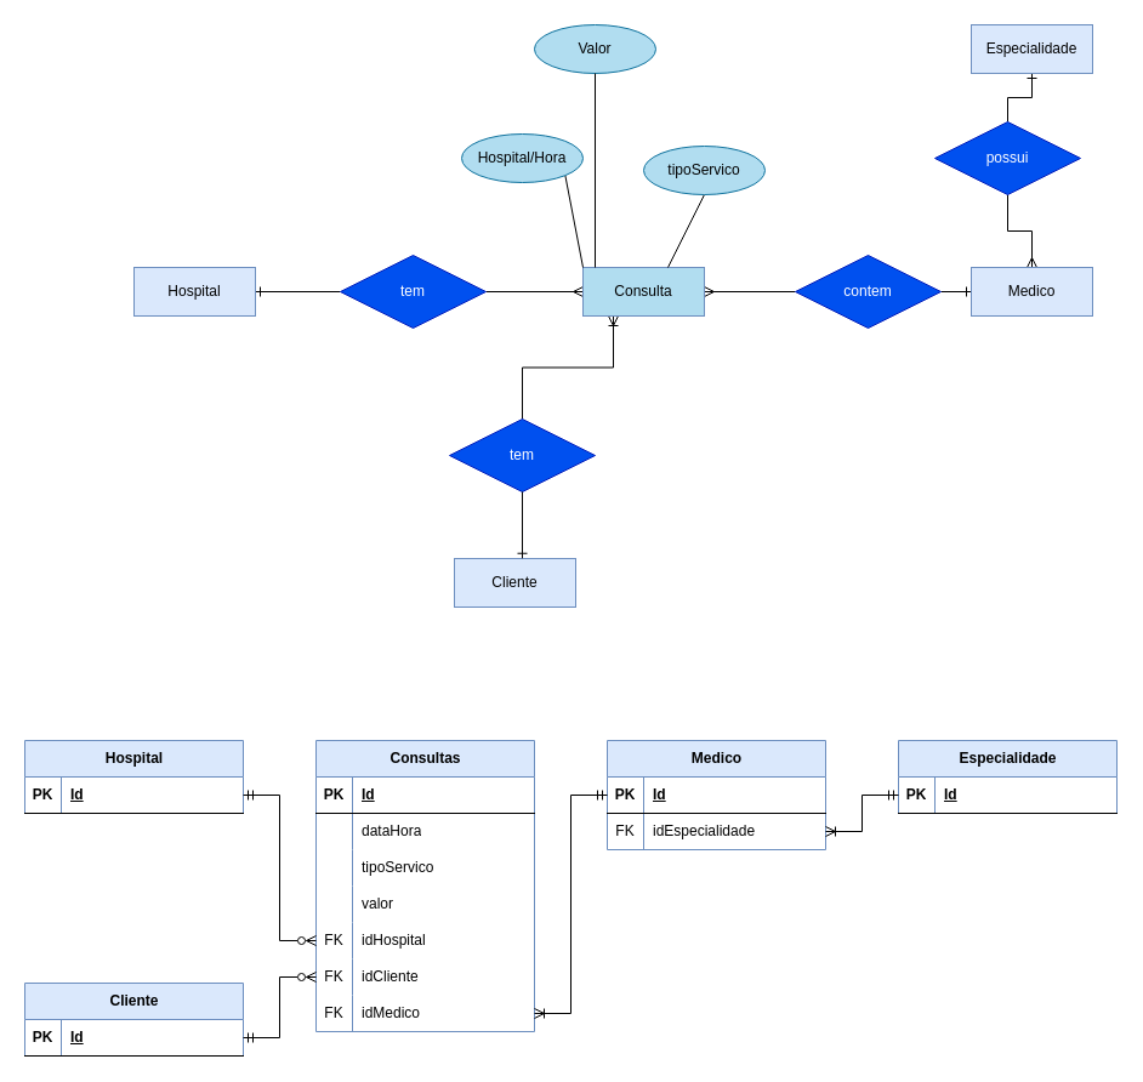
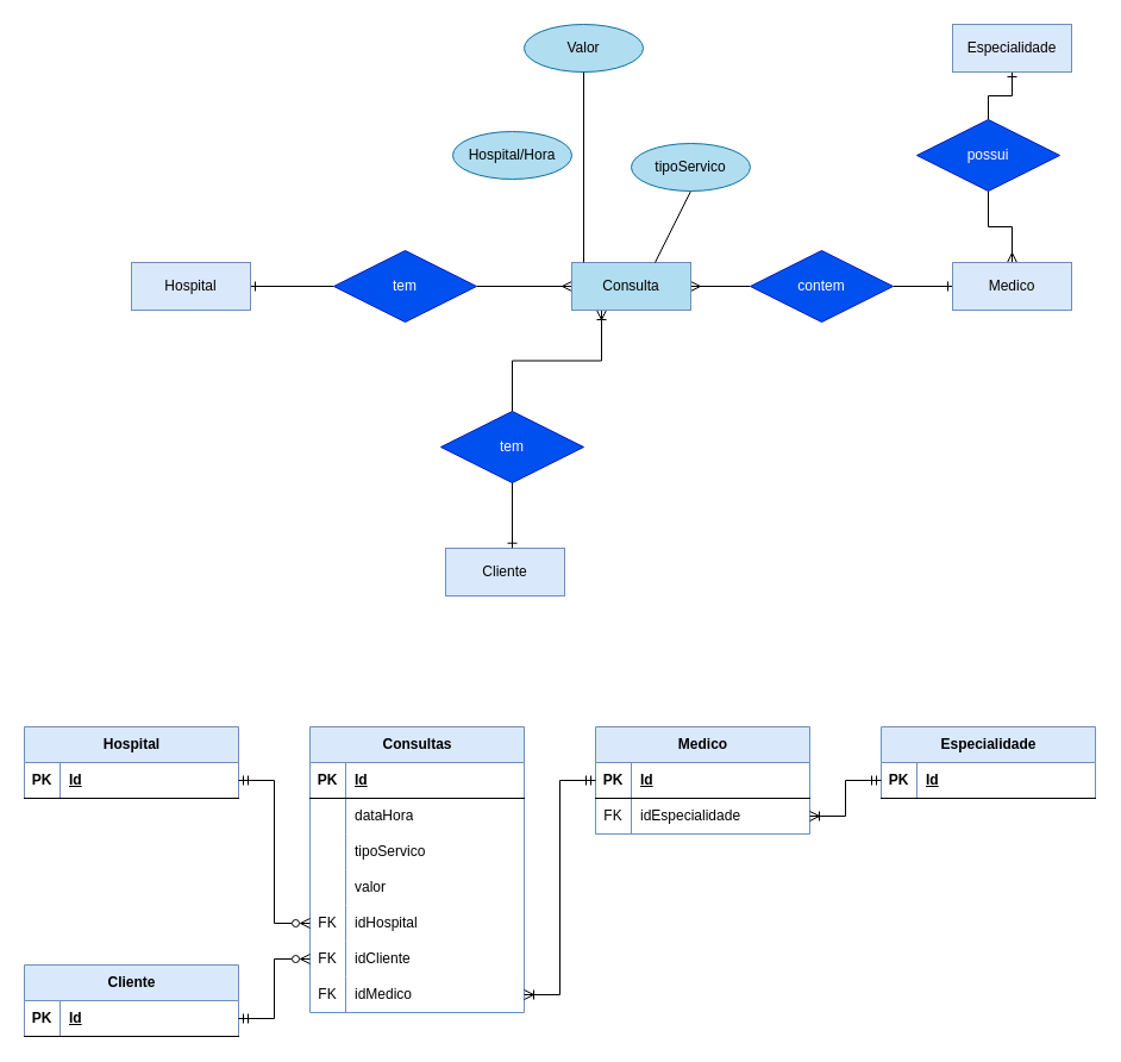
- <mxCell id="15" style="rounded=0;orthogonalLoop=1;jettySize=auto;html=1;exitX=1;exitY=1;exitDx=0;exitDy=0;entryX=0;entryY=0;entryDx=0;entryDy=0;endArrow=none;endFill=0;" edge="1" parent="1" source="16" target="8"><mxGeometry relative="1" as="geometry" /></mxCell>
- <mxCell id="12" value="contem" style="shape=rhombus;perimeter=rhombusPerimeter;whiteSpace=wrap;html=1;align=center;fillColor=#0050ef;fontColor=#ffffff;strokeColor=#001DBC;" vertex="1" parent="1"><mxGeometry x="655" y="210" width="120" height="60" as="geometry" /></mxCell>
+ <mxCell id="12" value="contem" style="shape=rhombus;perimeter=rhombusPerimeter;whiteSpace=wrap;html=1;align=center;fillColor=#0050ef;fontColor=#ffffff;strokeColor=#001DBC;" vertex="1" parent="1"><mxGeometry x="630" y="210" width="120" height="60" as="geometry" /></mxCell>
